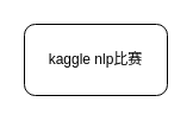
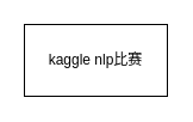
- <mxCell id="2" value="kaggle nlp比赛" style="rounded=1;whiteSpace=wrap;html=1;" vertex="1" parent="1"><mxGeometry x="20" y="20" width="120" height="60" as="geometry" /></mxCell>
+ <mxCell id="2" value="kaggle nlp比赛" style="whiteSpace=wrap;html=1;rounded=0;" vertex="1" parent="1"><mxGeometry x="20" y="20" width="120" height="60" as="geometry" /></mxCell>
